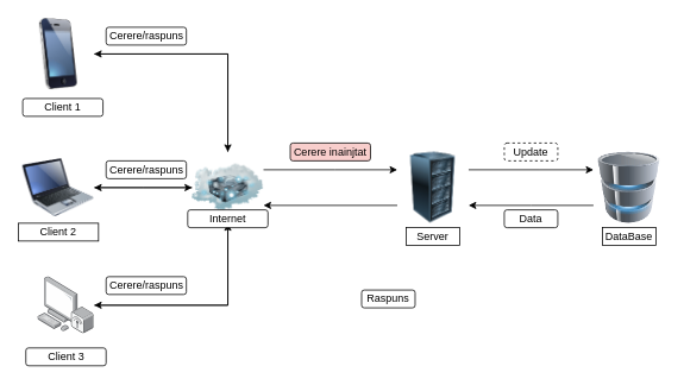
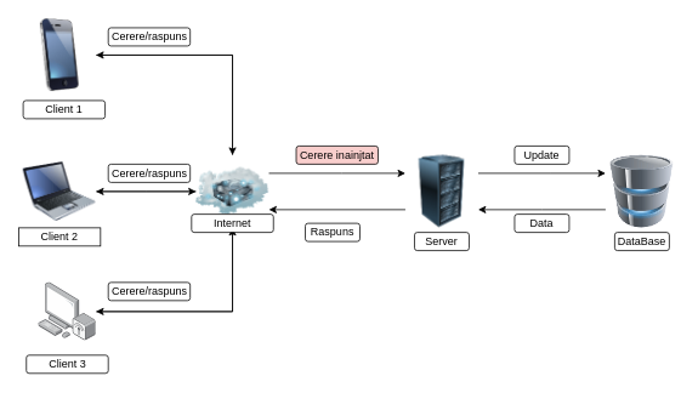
- <mxCell id="18" value="Update" style="rounded=1;whiteSpace=wrap;html=1;dashed=1;" vertex="1" parent="1"><mxGeometry x="565" y="160" width="60" height="20" as="geometry" /></mxCell>
+ <mxCell id="18" value="Update" style="rounded=1;whiteSpace=wrap;html=1;" vertex="1" parent="1"><mxGeometry x="565" y="160" width="60" height="20" as="geometry" /></mxCell>
- <mxCell id="21" value="Server" style="whiteSpace=wrap;html=1;rounded=0;" vertex="1" parent="1"><mxGeometry x="455" y="255" width="60" height="20" as="geometry" /></mxCell>
+ <mxCell id="21" value="Server" style="rounded=1;whiteSpace=wrap;html=1;" vertex="1" parent="1"><mxGeometry x="455" y="255" width="60" height="20" as="geometry" /></mxCell>
- <mxCell id="22" value="DataBase" style="whiteSpace=wrap;html=1;rounded=0;" vertex="1" parent="1"><mxGeometry x="675" y="255" width="60" height="20" as="geometry" /></mxCell>
+ <mxCell id="22" value="DataBase" style="rounded=1;whiteSpace=wrap;html=1;" vertex="1" parent="1"><mxGeometry x="675" y="255" width="60" height="20" as="geometry" /></mxCell>
- <mxCell id="20" value="Raspuns" style="rounded=1;whiteSpace=wrap;html=1;" vertex="1" parent="1"><mxGeometry x="405" y="325" width="60" height="20" as="geometry" /></mxCell>
+ <mxCell id="20" value="Raspuns" style="rounded=1;whiteSpace=wrap;html=1;" vertex="1" parent="1"><mxGeometry x="335" y="245" width="60" height="20" as="geometry" /></mxCell>
